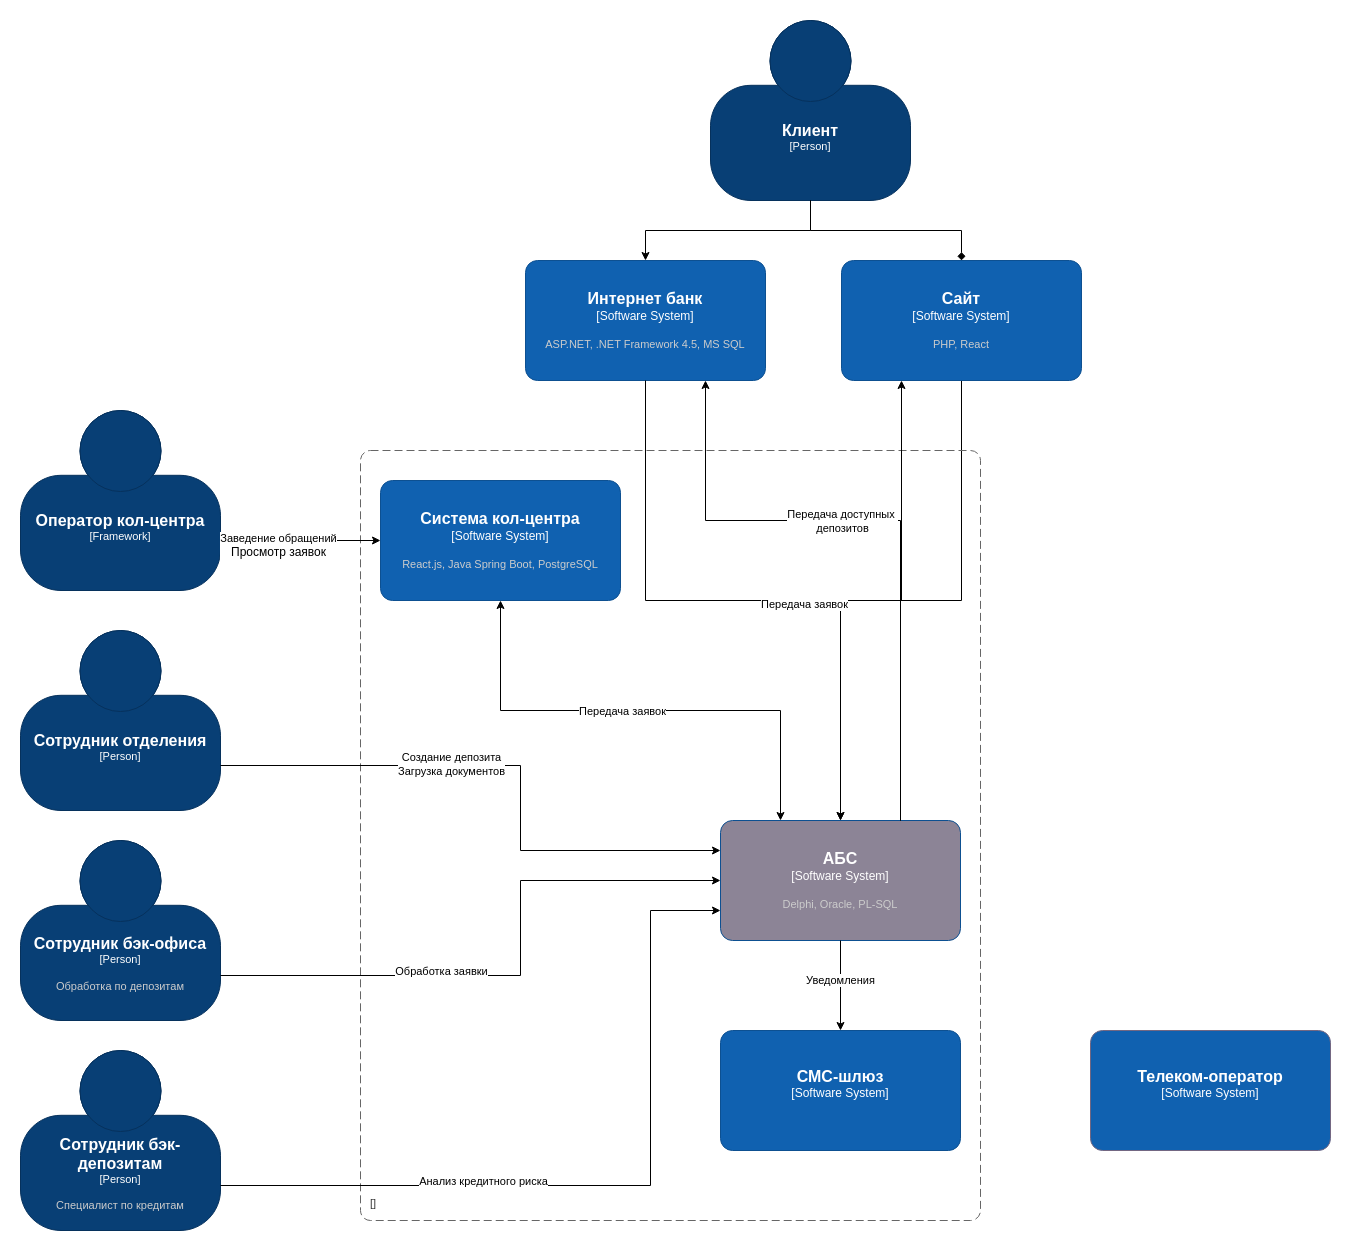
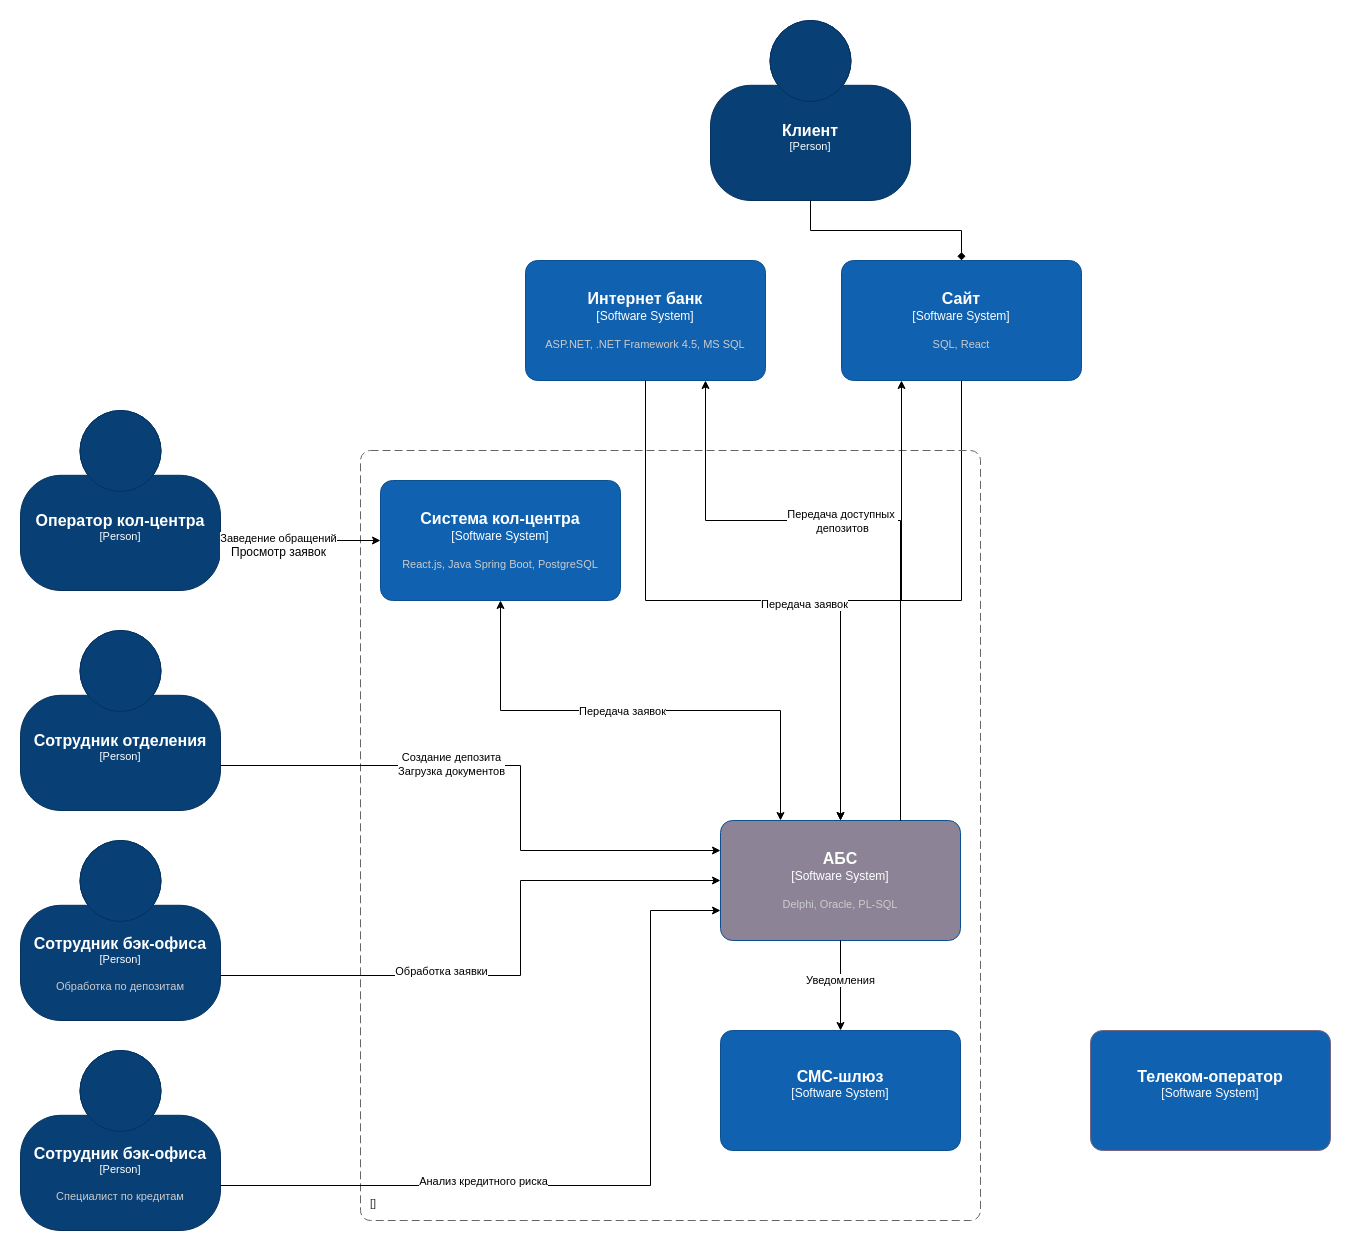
- <mxCell id="23" style="edgeStyle=orthogonalEdgeStyle;rounded=0;orthogonalLoop=1;jettySize=auto;html=1;exitX=0.5;exitY=1;exitDx=0;exitDy=0;exitPerimeter=0;entryX=0.5;entryY=0;entryDx=0;entryDy=0;entryPerimeter=0;" edge="1" parent="1" source="14" target="10"><mxGeometry relative="1" as="geometry" /></mxCell>
- <mxCell id="9" value="&lt;font style=&quot;font-size: 16px&quot;&gt;&lt;b&gt;Сайт&lt;/b&gt;&lt;/font&gt;&lt;div&gt;[Software System]&lt;/div&gt;&lt;br&gt;&lt;div&gt;&lt;font style=&quot;font-size: 11px&quot;&gt;&lt;font color=&quot;#cccccc&quot;&gt;PHP, React&lt;/font&gt;&lt;/div&gt;" style="rounded=1;whiteSpace=wrap;html=1;labelBackgroundColor=none;fillColor=#1061B0;fontColor=#ffffff;align=center;arcSize=10;strokeColor=#0D5091;metaEdit=1;resizable=0;points=[[0.25,0,0],[0.5,0,0],[0.75,0,0],[1,0.25,0],[1,0.5,0],[1,0.75,0],[0.75,1,0],[0.5,1,0],[0.25,1,0],[0,0.75,0],[0,0.5,0],[0,0.25,0]];" vertex="1" parent="1"><mxGeometry x="841" y="260" width="240" height="120" as="geometry" /></mxCell>
+ <mxCell id="9" value="&lt;font style=&quot;font-size: 16px&quot;&gt;&lt;b&gt;Сайт&lt;/b&gt;&lt;/font&gt;&lt;div&gt;[Software System]&lt;/div&gt;&lt;br&gt;&lt;div&gt;&lt;font style=&quot;font-size: 11px&quot;&gt;&lt;font color=&quot;#cccccc&quot;&gt;SQL, React&lt;/font&gt;&lt;/div&gt;" style="rounded=1;whiteSpace=wrap;html=1;labelBackgroundColor=none;fillColor=#1061B0;fontColor=#ffffff;align=center;arcSize=10;strokeColor=#0D5091;metaEdit=1;resizable=0;points=[[0.25,0,0],[0.5,0,0],[0.75,0,0],[1,0.25,0],[1,0.5,0],[1,0.75,0],[0.75,1,0],[0.5,1,0],[0.25,1,0],[0,0.75,0],[0,0.5,0],[0,0.25,0]];" vertex="1" parent="1"><mxGeometry x="841" y="260" width="240" height="120" as="geometry" /></mxCell>
- <mxCell id="2" value="&lt;font style=&quot;font-size: 16px&quot;&gt;&lt;b&gt;Оператор кол-центра&lt;/b&gt;&lt;/font&gt;&lt;div&gt;[Framework]&lt;/div&gt;&lt;br&gt;&lt;div&gt;&lt;font style=&quot;font-size: 11px&quot;&gt;&lt;font color=&quot;#cccccc&quot;&gt;&lt;/font&gt;&lt;/div&gt;" style="html=1;fontSize=11;dashed=0;whiteSpace=wrap;fillColor=#083F75;strokeColor=#06315C;fontColor=#ffffff;shape=mxgraph.c4.person2;align=center;metaEdit=1;points=[[0.5,0,0],[1,0.5,0],[1,0.75,0],[0.75,1,0],[0.5,1,0],[0.25,1,0],[0,0.75,0],[0,0.5,0]];resizable=0;" vertex="1" parent="1"><mxGeometry x="20" y="410" width="200" height="180" as="geometry" /></mxCell>
+ <mxCell id="2" value="&lt;font style=&quot;font-size: 16px&quot;&gt;&lt;b&gt;Оператор кол-центра&lt;/b&gt;&lt;/font&gt;&lt;div&gt;[Person]&lt;/div&gt;&lt;br&gt;&lt;div&gt;&lt;font style=&quot;font-size: 11px&quot;&gt;&lt;font color=&quot;#cccccc&quot;&gt;&lt;/font&gt;&lt;/div&gt;" style="html=1;fontSize=11;dashed=0;whiteSpace=wrap;fillColor=#083F75;strokeColor=#06315C;fontColor=#ffffff;shape=mxgraph.c4.person2;align=center;metaEdit=1;points=[[0.5,0,0],[1,0.5,0],[1,0.75,0],[0.75,1,0],[0.5,1,0],[0.25,1,0],[0,0.75,0],[0,0.5,0]];resizable=0;" vertex="1" parent="1"><mxGeometry x="20" y="410" width="200" height="180" as="geometry" /></mxCell>
- <mxCell id="5" value="&lt;font style=&quot;font-size: 16px&quot;&gt;&lt;b&gt;Сотрудник бэк-депозитам&lt;/b&gt;&lt;/font&gt;&lt;div&gt;[Person]&lt;/div&gt;&lt;br&gt;&lt;div&gt;&lt;font style=&quot;font-size: 11px&quot;&gt;&lt;font color=&quot;#cccccc&quot;&gt;Специалист по кредитам&lt;/font&gt;&lt;/div&gt;" style="html=1;fontSize=11;dashed=0;whiteSpace=wrap;fillColor=#083F75;strokeColor=#06315C;fontColor=#ffffff;shape=mxgraph.c4.person2;align=center;metaEdit=1;points=[[0.5,0,0],[1,0.5,0],[1,0.75,0],[0.75,1,0],[0.5,1,0],[0.25,1,0],[0,0.75,0],[0,0.5,0]];resizable=0;" vertex="1" parent="1"><mxGeometry x="20" y="1050" width="200" height="180" as="geometry" /></mxCell>
+ <mxCell id="5" value="&lt;font style=&quot;font-size: 16px&quot;&gt;&lt;b&gt;Сотрудник бэк-офиса&lt;/b&gt;&lt;/font&gt;&lt;div&gt;[Person]&lt;/div&gt;&lt;br&gt;&lt;div&gt;&lt;font style=&quot;font-size: 11px&quot;&gt;&lt;font color=&quot;#cccccc&quot;&gt;Специалист по кредитам&lt;/font&gt;&lt;/div&gt;" style="html=1;fontSize=11;dashed=0;whiteSpace=wrap;fillColor=#083F75;strokeColor=#06315C;fontColor=#ffffff;shape=mxgraph.c4.person2;align=center;metaEdit=1;points=[[0.5,0,0],[1,0.5,0],[1,0.75,0],[0.75,1,0],[0.5,1,0],[0.25,1,0],[0,0.75,0],[0,0.5,0]];resizable=0;" vertex="1" parent="1"><mxGeometry x="20" y="1050" width="200" height="180" as="geometry" /></mxCell>
